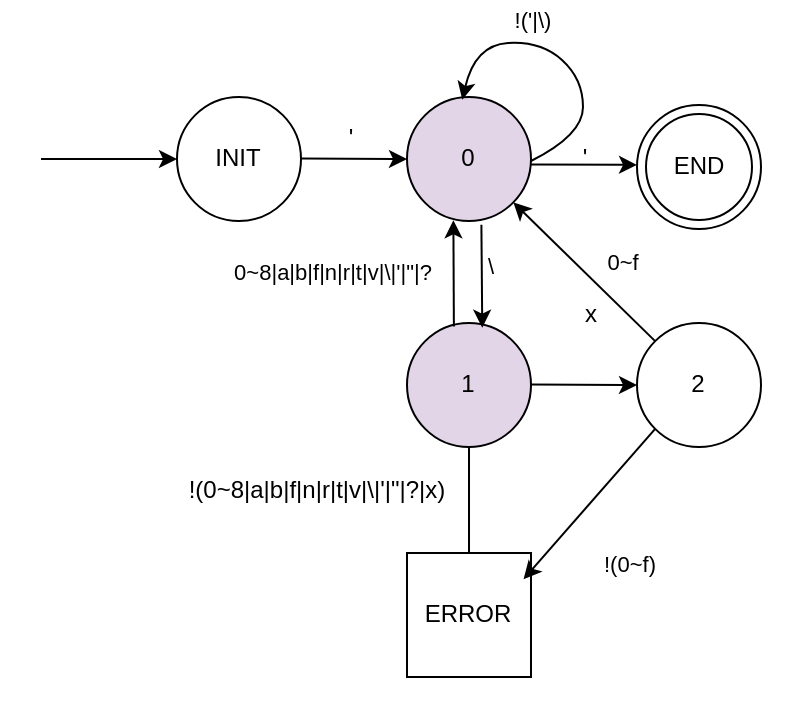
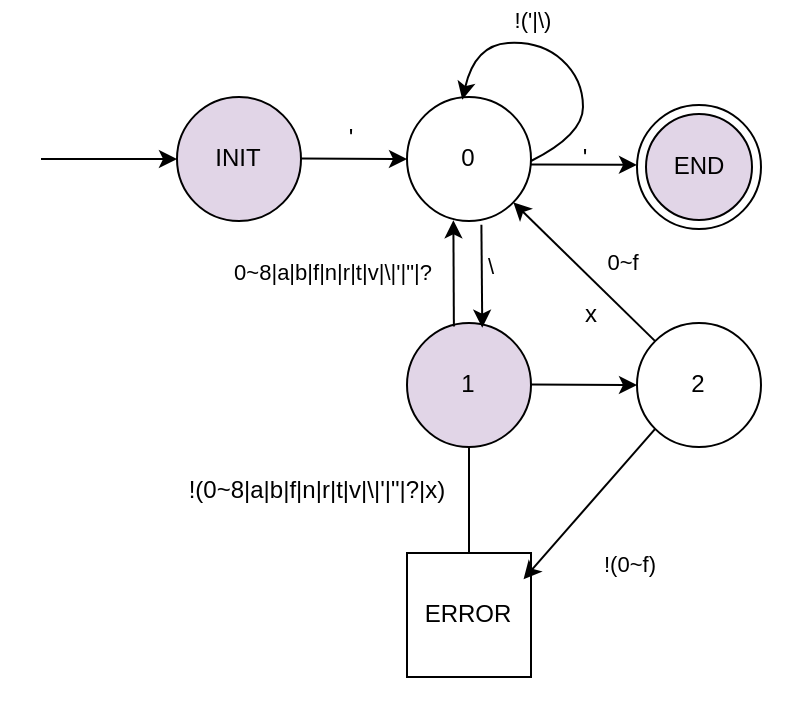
- <mxCell id="2" value="INIT" style="ellipse;whiteSpace=wrap;html=1;aspect=fixed;" parent="1" vertex="1"><mxGeometry x="88" y="48" width="62" height="62" as="geometry" /></mxCell>
+ <mxCell id="2" value="INIT" style="ellipse;whiteSpace=wrap;html=1;aspect=fixed;fillColor=#e1d5e7;" parent="1" vertex="1"><mxGeometry x="88" y="48" width="62" height="62" as="geometry" /></mxCell>
- <mxCell id="3" value="0" style="ellipse;whiteSpace=wrap;html=1;aspect=fixed;fillColor=#e1d5e7;" parent="1" vertex="1"><mxGeometry x="203" y="48" width="62" height="62" as="geometry" /></mxCell>
+ <mxCell id="3" value="0" style="ellipse;whiteSpace=wrap;html=1;aspect=fixed;" parent="1" vertex="1"><mxGeometry x="203" y="48" width="62" height="62" as="geometry" /></mxCell>
- <mxCell id="22" value="END" style="ellipse;whiteSpace=wrap;html=1;aspect=fixed;" parent="1" vertex="1"><mxGeometry x="322.5" y="56.5" width="53" height="53" as="geometry" /></mxCell>
+ <mxCell id="22" value="END" style="ellipse;whiteSpace=wrap;html=1;aspect=fixed;fillColor=#e1d5e7;" parent="1" vertex="1"><mxGeometry x="322.5" y="56.5" width="53" height="53" as="geometry" /></mxCell>
